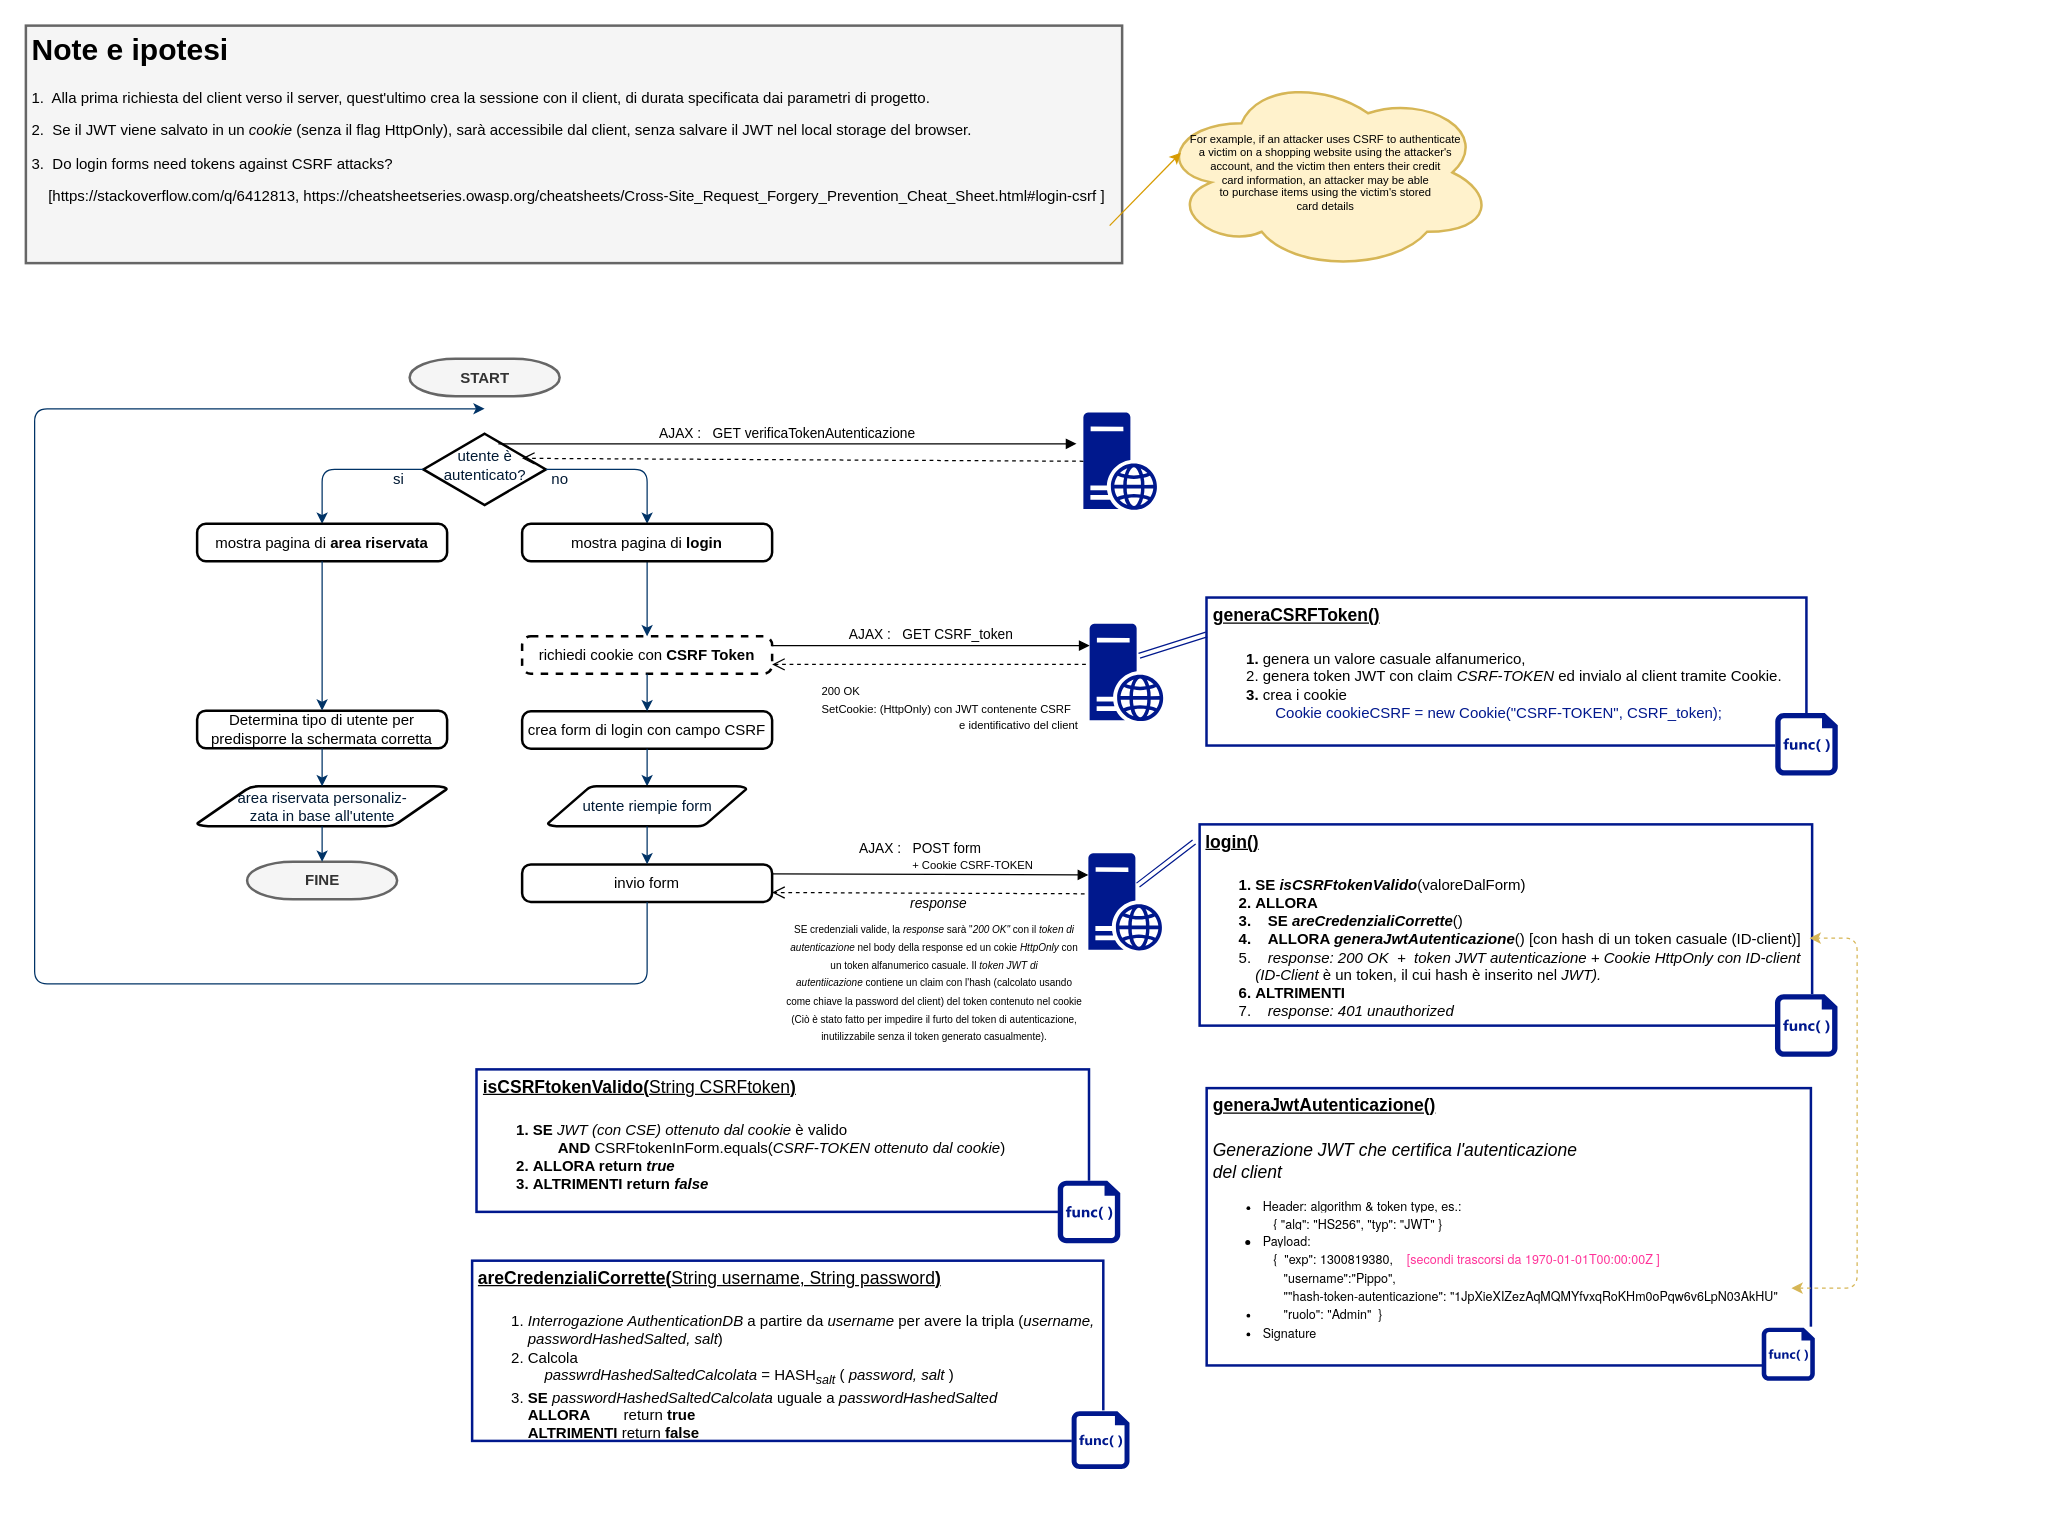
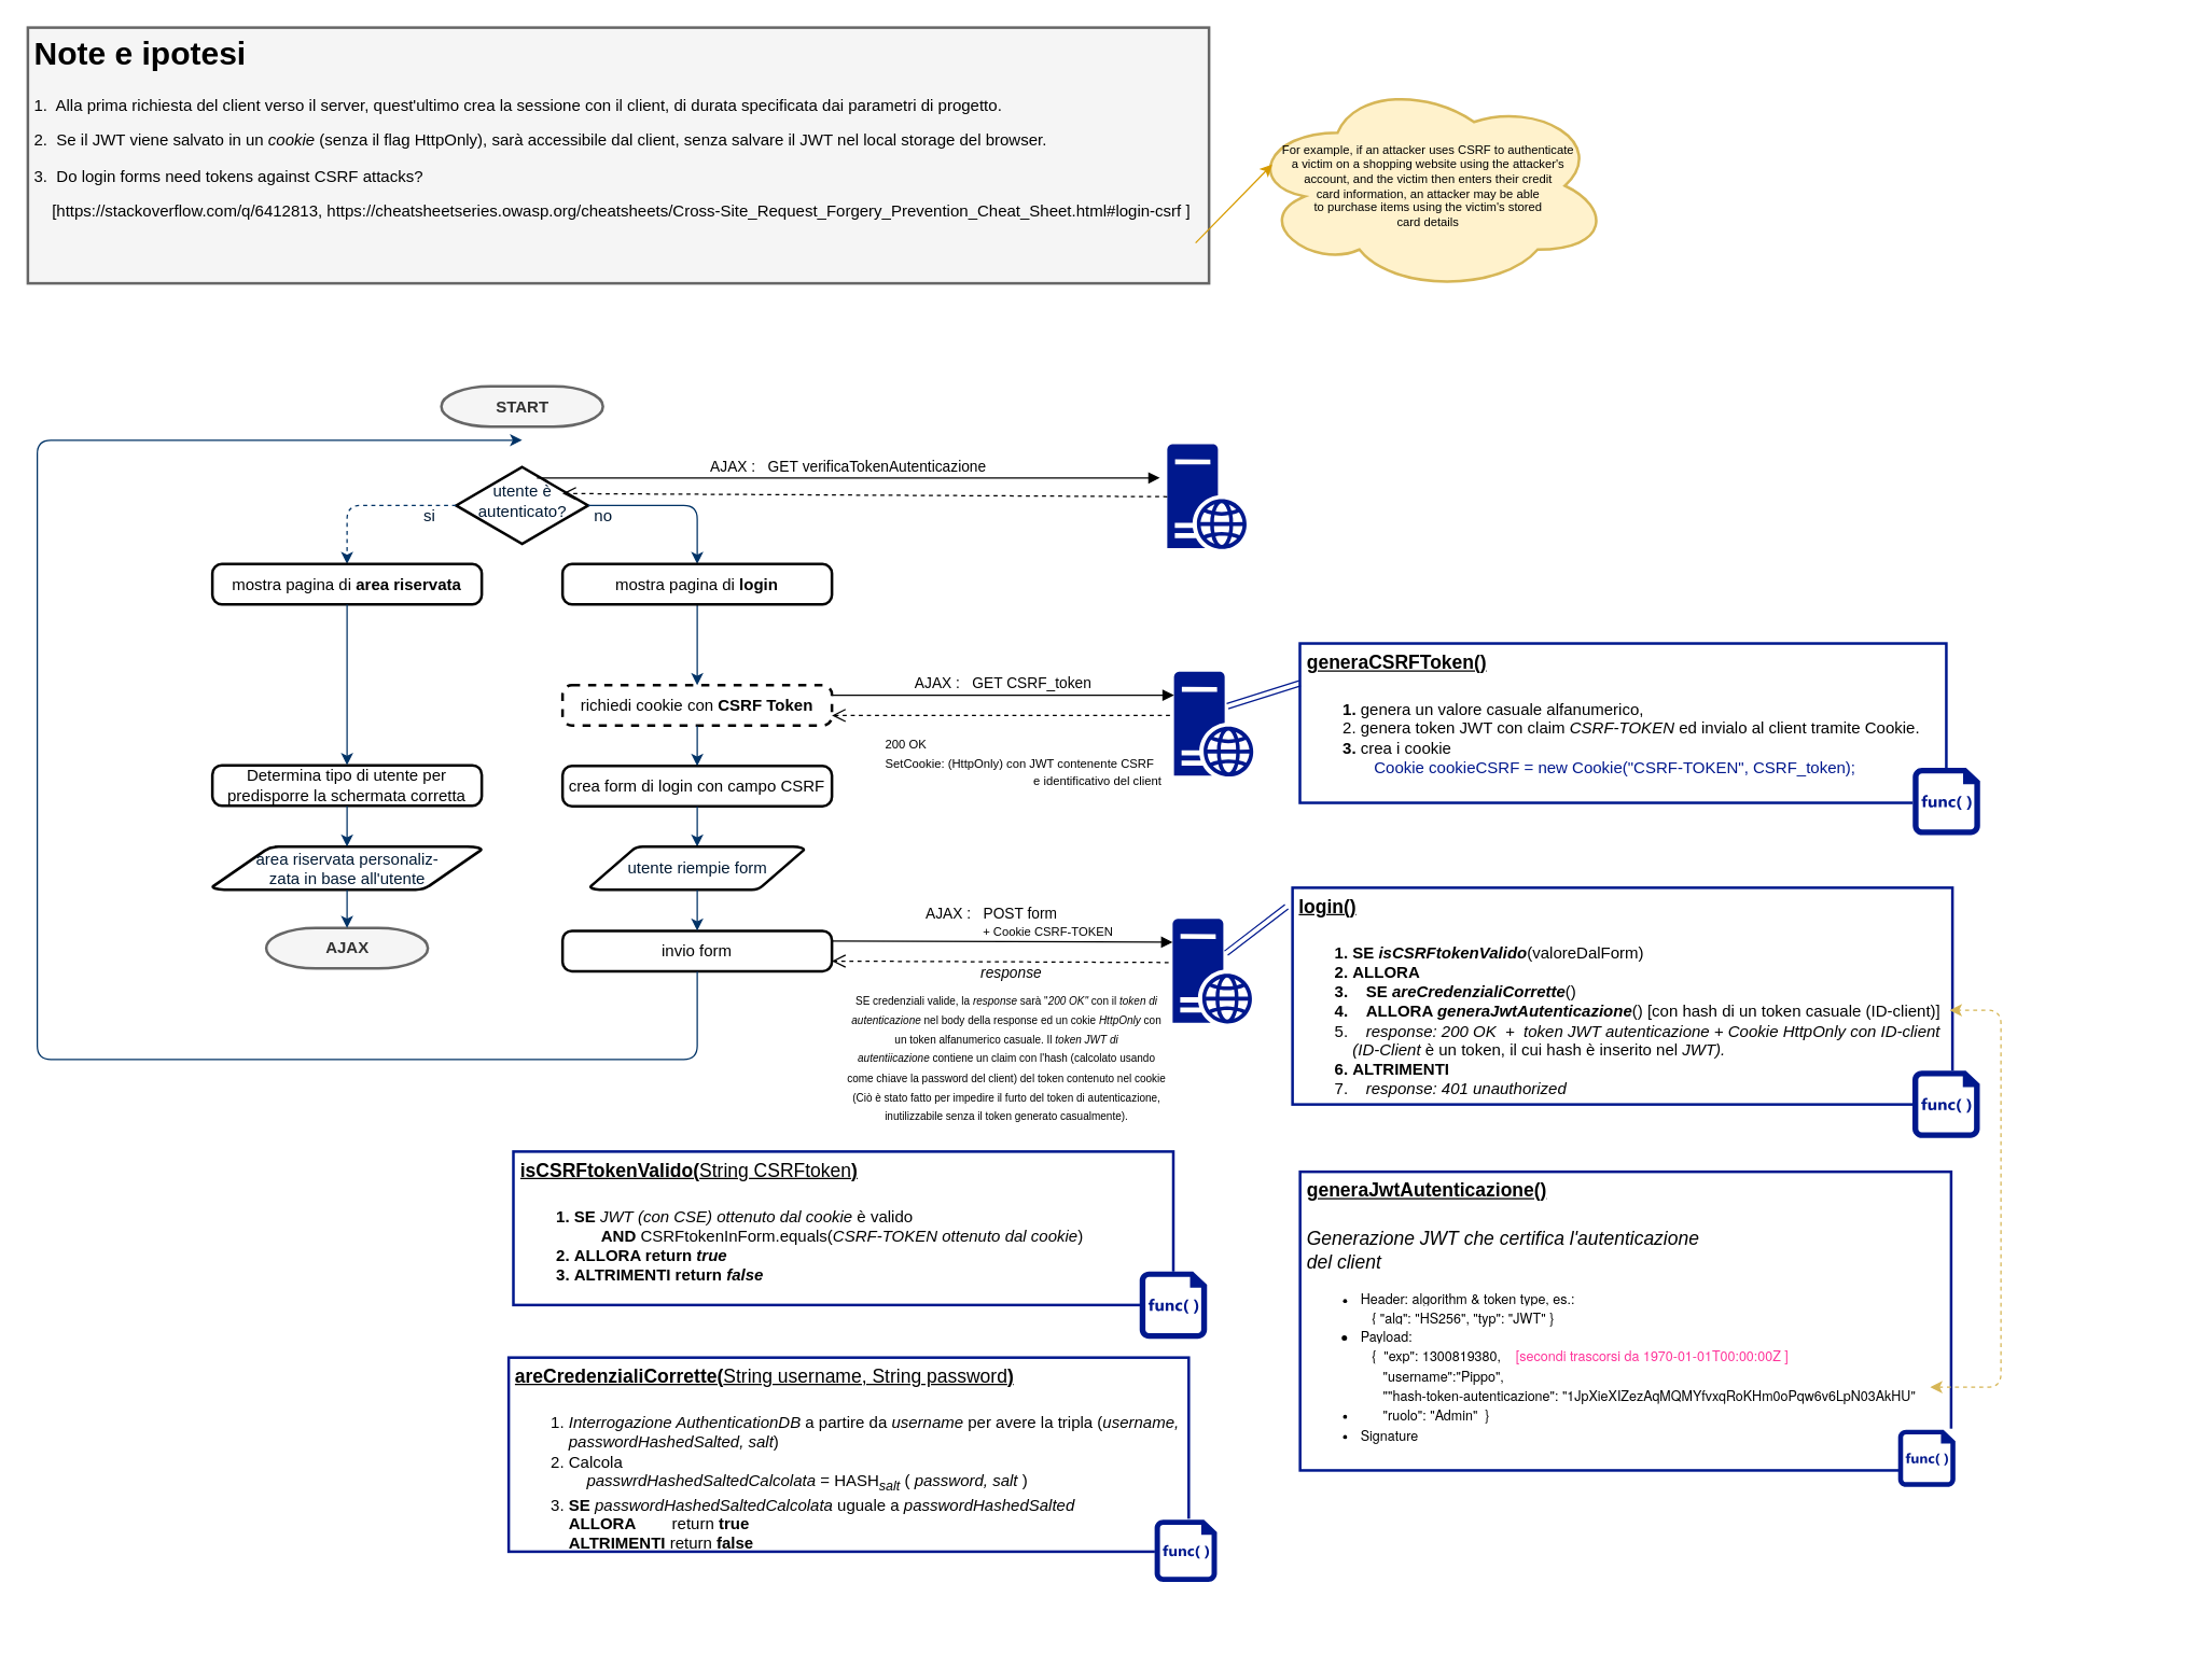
- <mxCell id="53" value="" style="edgeStyle=elbowEdgeStyle;elbow=horizontal;exitX=0;exitY=0.5;exitPerimeter=0;fontColor=#001933;fontStyle=1;strokeColor=#003366;strokeWidth=1;html=1;exitDx=0;exitDy=0;" parent="1" source="2" target="59" edge="1"><mxGeometry x="529" y="-108" width="100" height="100" as="geometry"><mxPoint x="445.706" y="385.559" as="sourcePoint" /><mxPoint x="526.882" y="413.794" as="targetPoint" /><Array as="points"><mxPoint x="257" y="375.5" /></Array></mxGeometry></mxCell>
+ <mxCell id="53" value="" style="edgeStyle=elbowEdgeStyle;elbow=horizontal;exitX=0;exitY=0.5;exitPerimeter=0;fontColor=#001933;fontStyle=1;strokeColor=#003366;strokeWidth=1;html=1;exitDx=0;exitDy=0;dashed=1;" parent="1" source="2" target="59" edge="1"><mxGeometry x="529" y="-108" width="100" height="100" as="geometry"><mxPoint x="445.706" y="385.559" as="sourcePoint" /><mxPoint x="526.882" y="413.794" as="targetPoint" /><Array as="points"><mxPoint x="257" y="375.5" /></Array></mxGeometry></mxCell>
- <mxCell id="56" value="&lt;b&gt;FINE&lt;/b&gt;" style="shape=mxgraph.flowchart.terminator;fillColor=#f5f5f5;strokeColor=#666666;strokeWidth=2;gradientDirection=north;fontStyle=0;html=1;fontColor=#333333;" parent="1" vertex="1"><mxGeometry x="197" y="688.929" width="120" height="30" as="geometry" /></mxCell>
+ <mxCell id="56" value="&lt;b&gt;AJAX&lt;/b&gt;" style="shape=mxgraph.flowchart.terminator;fillColor=#f5f5f5;strokeColor=#666666;strokeWidth=2;gradientDirection=north;fontStyle=0;html=1;fontColor=#333333;" parent="1" vertex="1"><mxGeometry x="197" y="688.929" width="120" height="30" as="geometry" /></mxCell>
